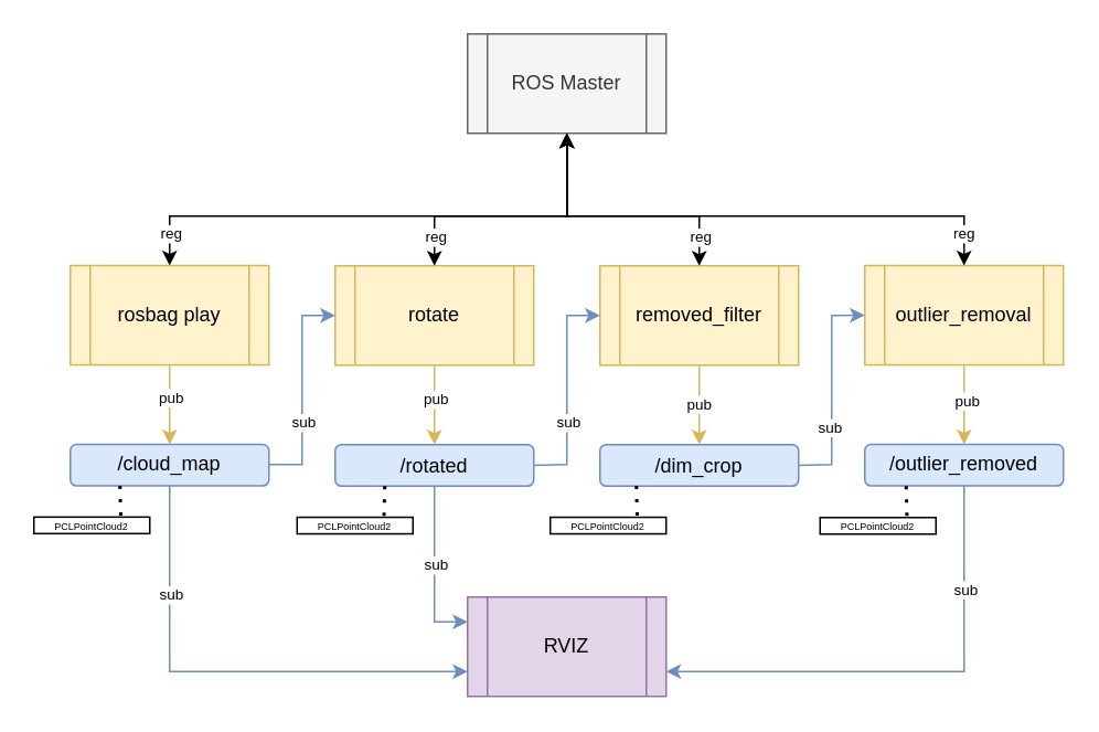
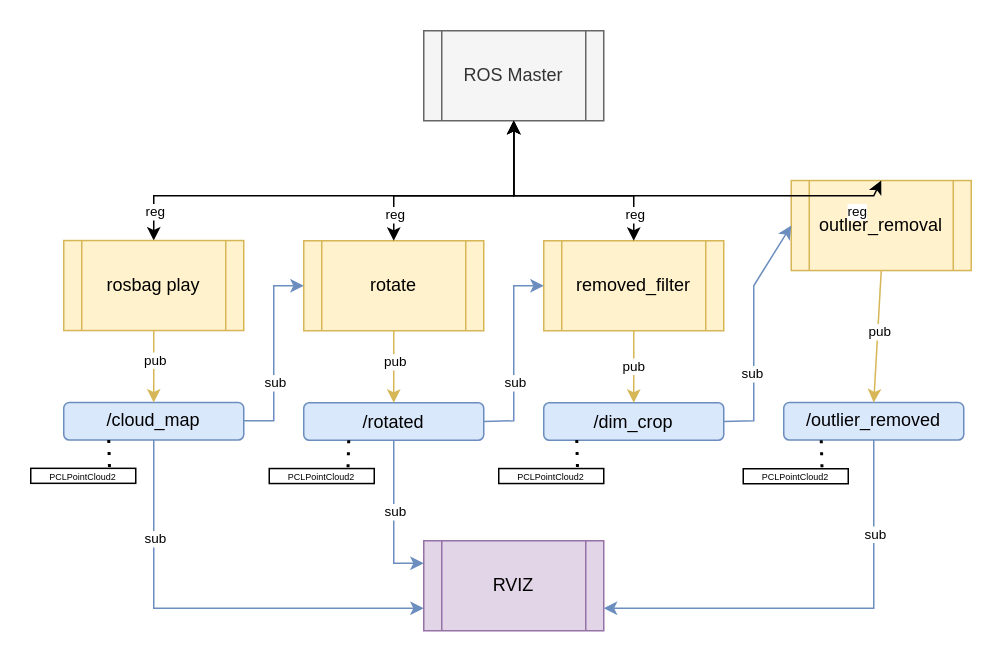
- <mxCell id="5" value="outlier_removal" style="shape=process;whiteSpace=wrap;html=1;backgroundOutline=1;fillColor=#fff2cc;strokeColor=#d6b656;" vertex="1" parent="1"><mxGeometry x="522" y="159.86" width="120" height="60" as="geometry" /></mxCell>
+ <mxCell id="5" value="outlier_removal" style="shape=process;whiteSpace=wrap;html=1;backgroundOutline=1;fillColor=#fff2cc;strokeColor=#d6b656;" vertex="1" parent="1"><mxGeometry x="527" y="119.86" width="120" height="60" as="geometry" /></mxCell>
